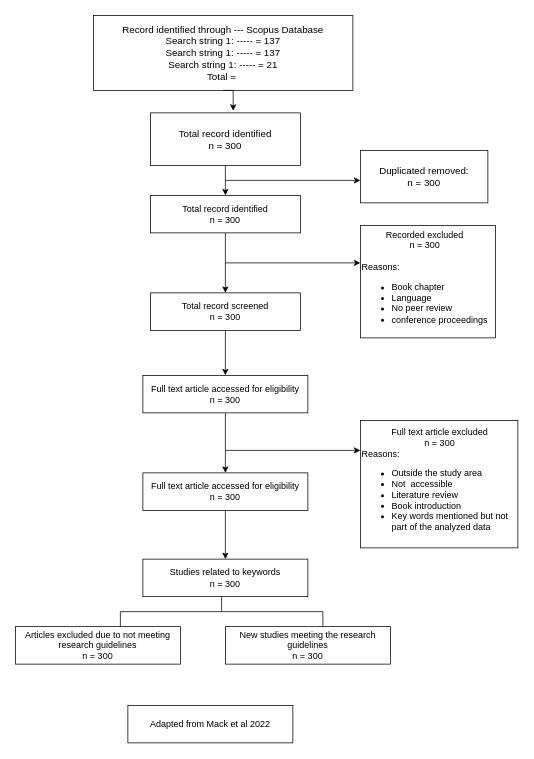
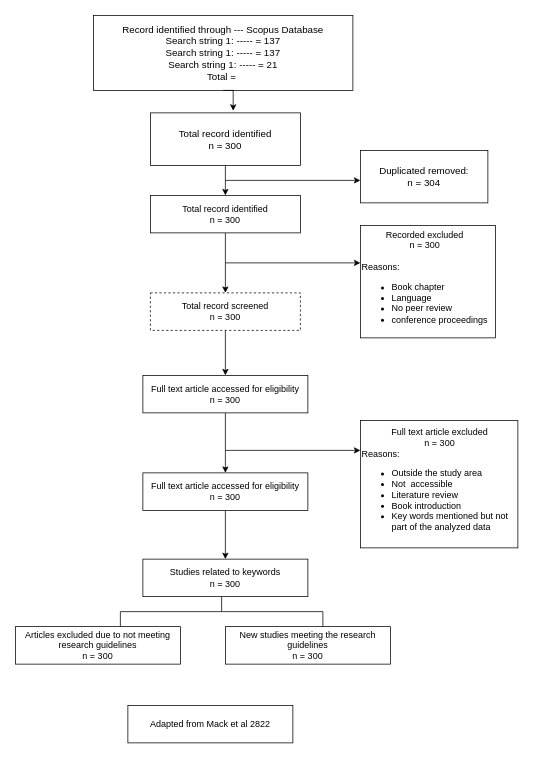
- <mxCell id="8" value="&lt;div&gt;&lt;font style=&quot;font-size: 13px;&quot;&gt;Duplicated removed&lt;/font&gt;:&lt;/div&gt;&lt;div&gt;&lt;font style=&quot;font-size: 13px;&quot;&gt;n = 300&lt;/font&gt;&lt;/div&gt;" style="rounded=0;whiteSpace=wrap;html=1;" vertex="1" parent="1"><mxGeometry x="480" y="200" width="170" height="70" as="geometry" /></mxCell>
+ <mxCell id="8" value="&lt;div&gt;&lt;font style=&quot;font-size: 13px;&quot;&gt;Duplicated removed&lt;/font&gt;:&lt;/div&gt;&lt;div&gt;&lt;font style=&quot;font-size: 13px;&quot;&gt;n = 304&lt;/font&gt;&lt;/div&gt;" style="rounded=0;whiteSpace=wrap;html=1;" vertex="1" parent="1"><mxGeometry x="480" y="200" width="170" height="70" as="geometry" /></mxCell>
- <mxCell id="10" value="&lt;div&gt;Total record screened&lt;/div&gt;&lt;div&gt;n = 300&lt;/div&gt;" style="rounded=0;whiteSpace=wrap;html=1;" vertex="1" parent="1"><mxGeometry x="200" y="390" width="200" height="50" as="geometry" /></mxCell>
+ <mxCell id="10" value="&lt;div&gt;Total record screened&lt;/div&gt;&lt;div&gt;n = 300&lt;/div&gt;" style="rounded=0;whiteSpace=wrap;html=1;dashed=1;" vertex="1" parent="1"><mxGeometry x="200" y="390" width="200" height="50" as="geometry" /></mxCell>
- <mxCell id="23" value="&lt;div&gt;Adapted from Mack et al 2022&lt;/div&gt;" style="rounded=0;whiteSpace=wrap;html=1;" vertex="1" parent="1"><mxGeometry x="170" y="940" width="220" height="50" as="geometry" /></mxCell>
+ <mxCell id="23" value="&lt;div&gt;Adapted from Mack et al 2822&lt;/div&gt;" style="rounded=0;whiteSpace=wrap;html=1;" vertex="1" parent="1"><mxGeometry x="170" y="940" width="220" height="50" as="geometry" /></mxCell>
